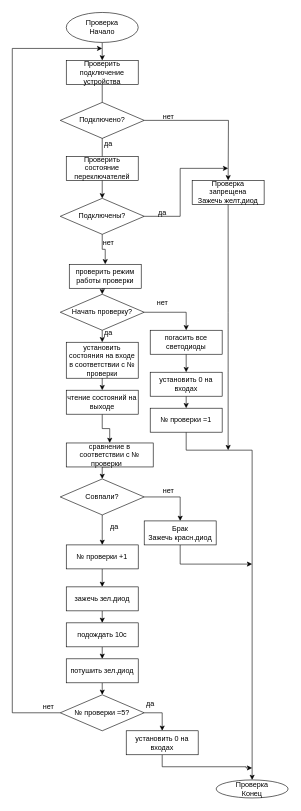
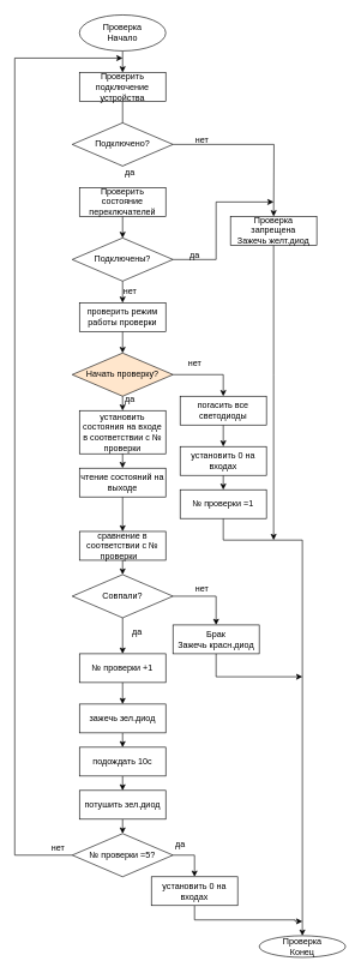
- <mxCell id="44" value="" style="edgeStyle=orthogonalEdgeStyle;rounded=0;orthogonalLoop=1;jettySize=auto;html=1;exitX=0.5;exitY=1;exitDx=0;exitDy=0;endArrow=none;entryX=0.5;entryY=0;entryDx=0;entryDy=0;" edge="1" parent="1" source="40" target="43"><mxGeometry relative="1" as="geometry"><mxPoint x="150" y="250" as="targetPoint" /><mxPoint x="170" y="230" as="sourcePoint" /></mxGeometry></mxCell>
- <mxCell id="49" value="проверить режим работы проверки" style="rounded=0;whiteSpace=wrap;html=1;" vertex="1" parent="1"><mxGeometry x="115" y="440" width="120" height="40" as="geometry" /></mxCell>
+ <mxCell id="49" value="проверить режим работы проверки" style="rounded=0;whiteSpace=wrap;html=1;" vertex="1" parent="1"><mxGeometry x="110" y="420" width="120" height="40" as="geometry" /></mxCell>
- <mxCell id="47" value="Начать проверку?" style="rhombus;whiteSpace=wrap;html=1;" vertex="1" parent="1"><mxGeometry x="100" y="490" width="140" height="60" as="geometry" /></mxCell>
+ <mxCell id="47" value="Начать проверку?" style="rhombus;whiteSpace=wrap;html=1;fillColor=#ffe6cc;" vertex="1" parent="1"><mxGeometry x="100" y="490" width="140" height="60" as="geometry" /></mxCell>
- <mxCell id="21" value="сравнение в соответствии с № проверки&amp;nbsp; &amp;nbsp;" style="rounded=0;whiteSpace=wrap;html=1;" parent="1" vertex="1"><mxGeometry x="110" y="738" width="145" height="40" as="geometry" /></mxCell>
+ <mxCell id="21" value="сравнение в соответствии с № проверки&amp;nbsp; &amp;nbsp;" style="rounded=0;whiteSpace=wrap;html=1;" parent="1" vertex="1"><mxGeometry x="110" y="738" width="120" height="40" as="geometry" /></mxCell>
